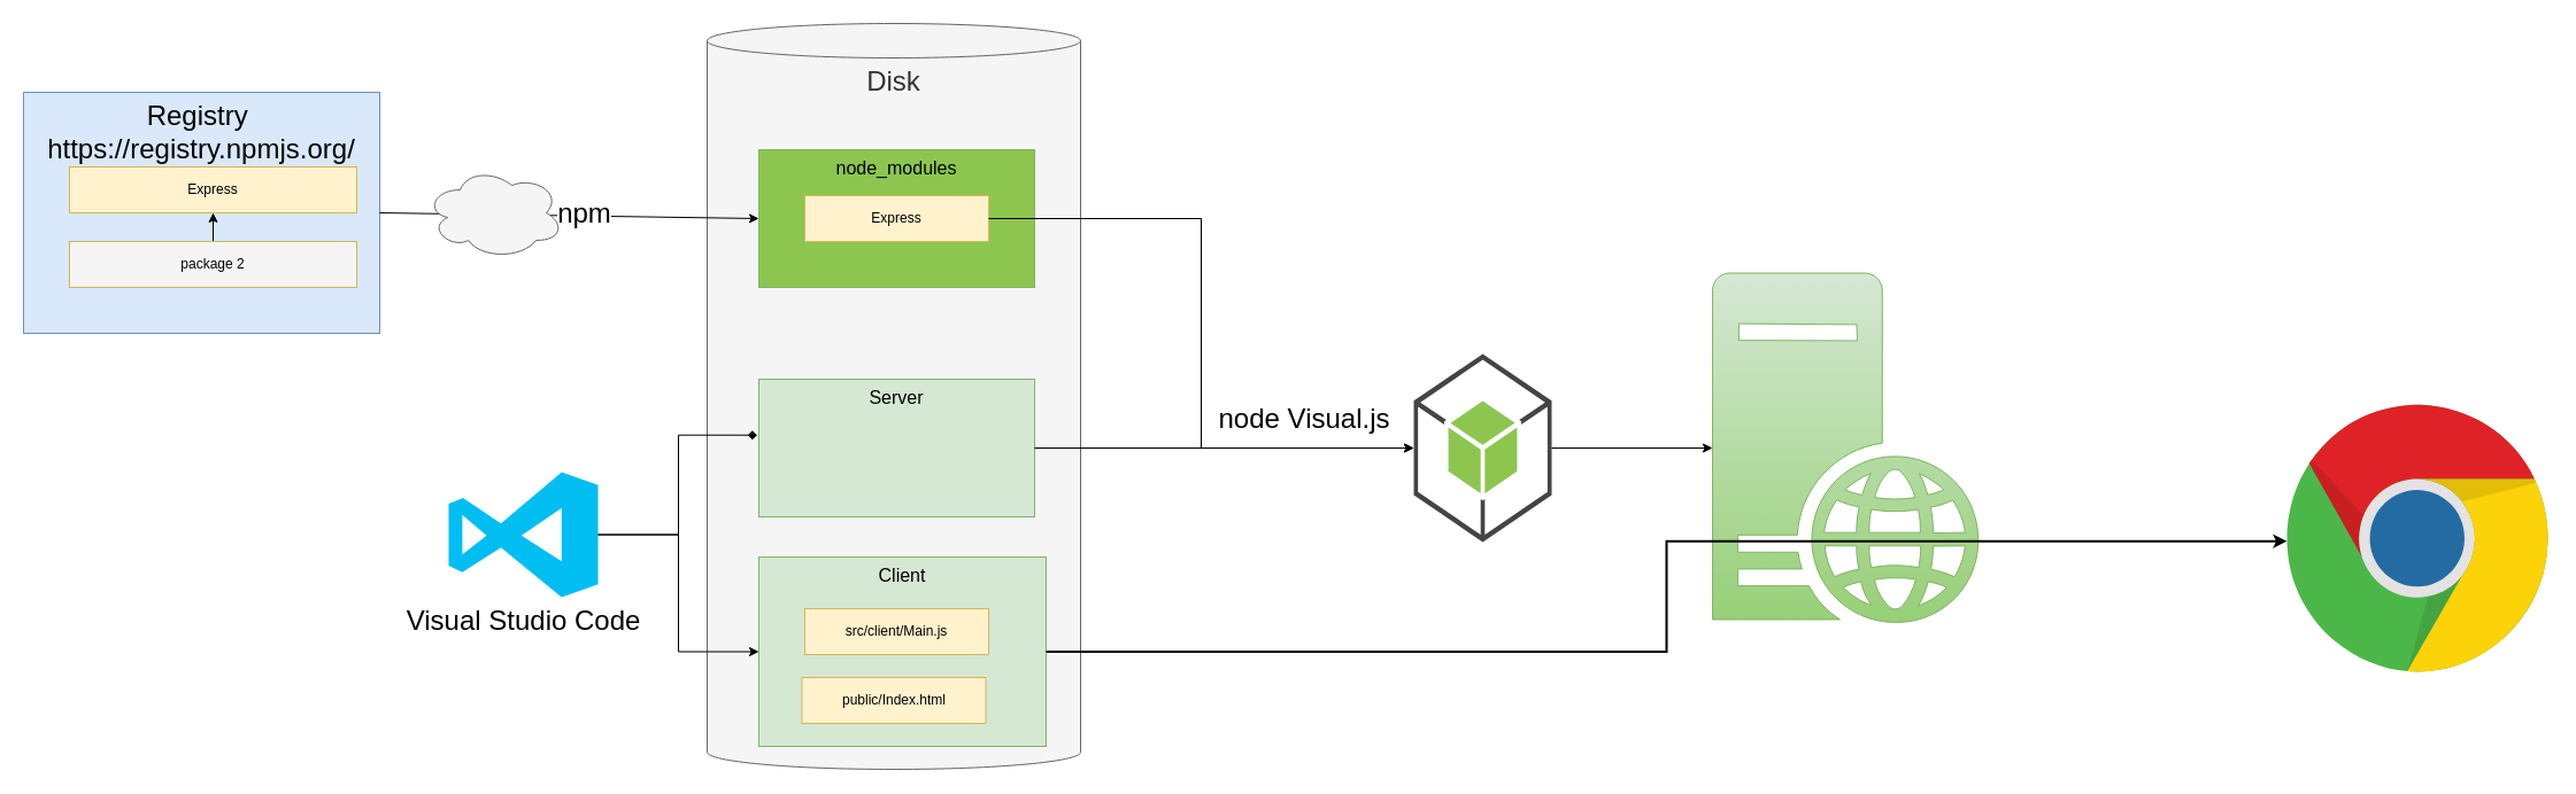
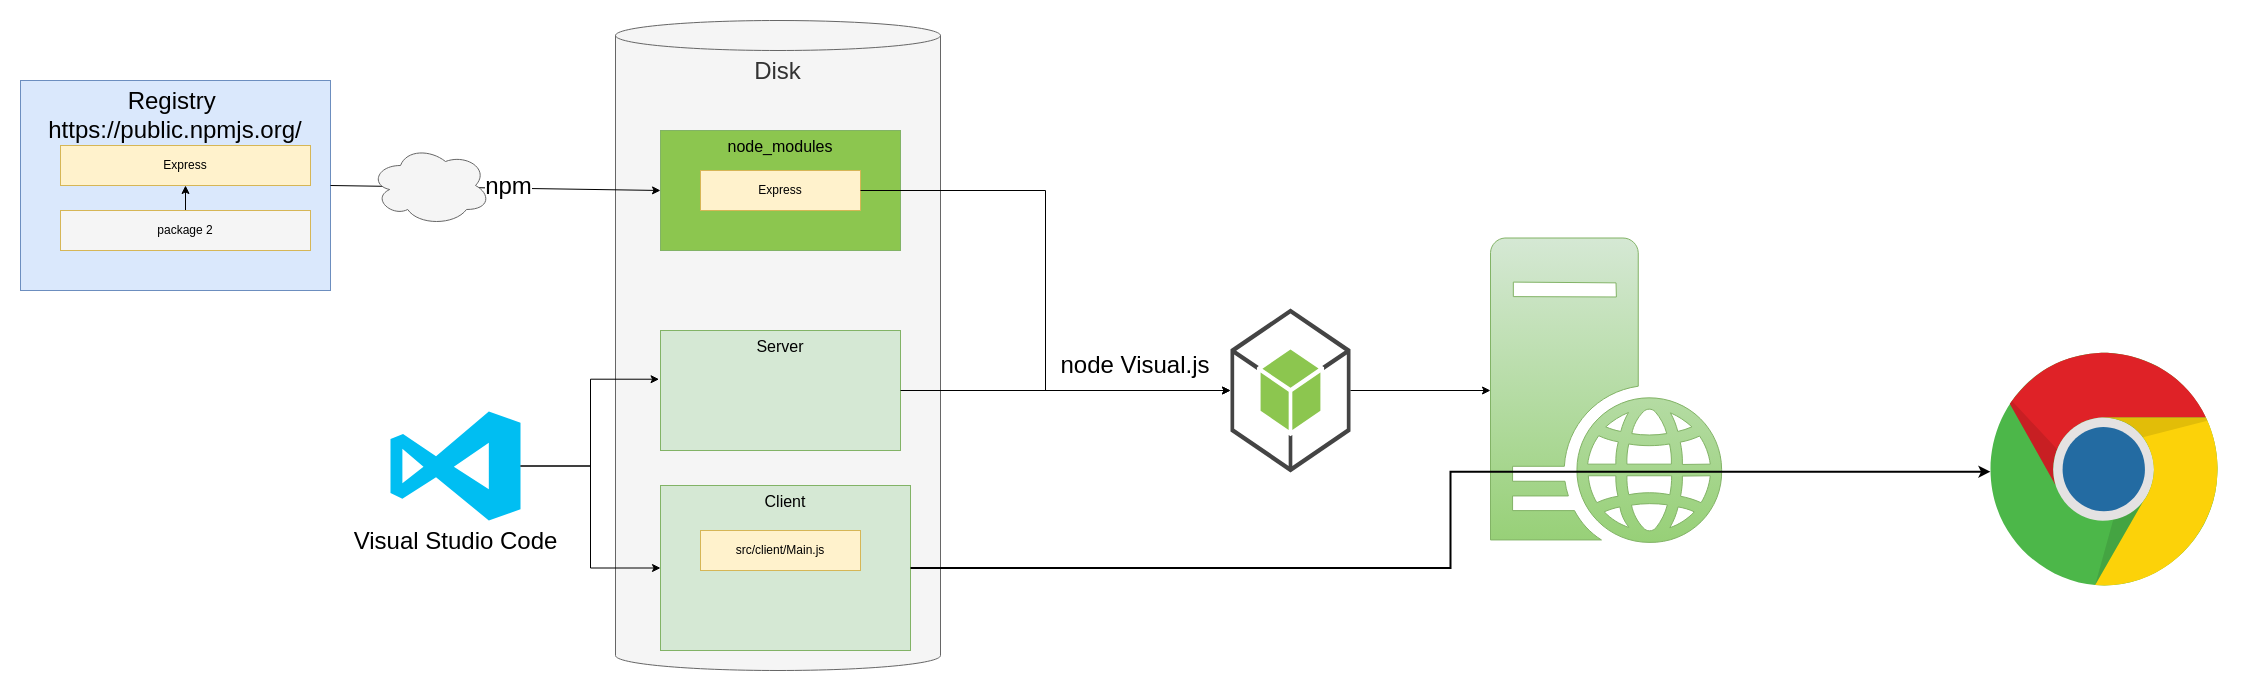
- <mxCell id="7" value="Registry&amp;nbsp;&lt;br style=&quot;font-size: 24px;&quot;&gt;https://registry.npmjs.org/" style="rounded=0;whiteSpace=wrap;html=1;verticalAlign=top;fillColor=#dae8fc;strokeColor=#6c8ebf;fontSize=24;" parent="1" vertex="1"><mxGeometry x="20" y="80" width="310" height="210" as="geometry" /></mxCell>
+ <mxCell id="7" value="Registry&amp;nbsp;&lt;br style=&quot;font-size: 24px;&quot;&gt;https://public.npmjs.org/" style="rounded=0;whiteSpace=wrap;html=1;verticalAlign=top;fillColor=#dae8fc;strokeColor=#6c8ebf;fontSize=24;" parent="1" vertex="1"><mxGeometry x="20" y="80" width="310" height="210" as="geometry" /></mxCell>
- <mxCell id="17" value="" style="endArrow=diamond;html=1;rounded=0;edgeStyle=orthogonalEdgeStyle;exitX=1;exitY=0.5;exitDx=0;exitDy=0;exitPerimeter=0;entryX=-0.006;entryY=0.406;entryDx=0;entryDy=0;entryPerimeter=0;" parent="1" source="16" target="3" edge="1"><mxGeometry width="50" height="50" relative="1" as="geometry"><mxPoint x="750" y="270" as="sourcePoint" /><mxPoint x="800" y="220" as="targetPoint" /></mxGeometry></mxCell>
+ <mxCell id="17" value="" style="endArrow=classic;html=1;rounded=0;edgeStyle=orthogonalEdgeStyle;exitX=1;exitY=0.5;exitDx=0;exitDy=0;exitPerimeter=0;entryX=-0.006;entryY=0.406;entryDx=0;entryDy=0;entryPerimeter=0;" parent="1" source="16" target="3" edge="1"><mxGeometry width="50" height="50" relative="1" as="geometry"><mxPoint x="750" y="270" as="sourcePoint" /><mxPoint x="800" y="220" as="targetPoint" /></mxGeometry></mxCell>
- <mxCell id="24" value="public/Index.html" style="rounded=0;whiteSpace=wrap;html=1;fillColor=#fff2cc;strokeColor=#d6b656;" parent="1" vertex="1"><mxGeometry x="697.5" y="590" width="160" height="40" as="geometry" /></mxCell>
